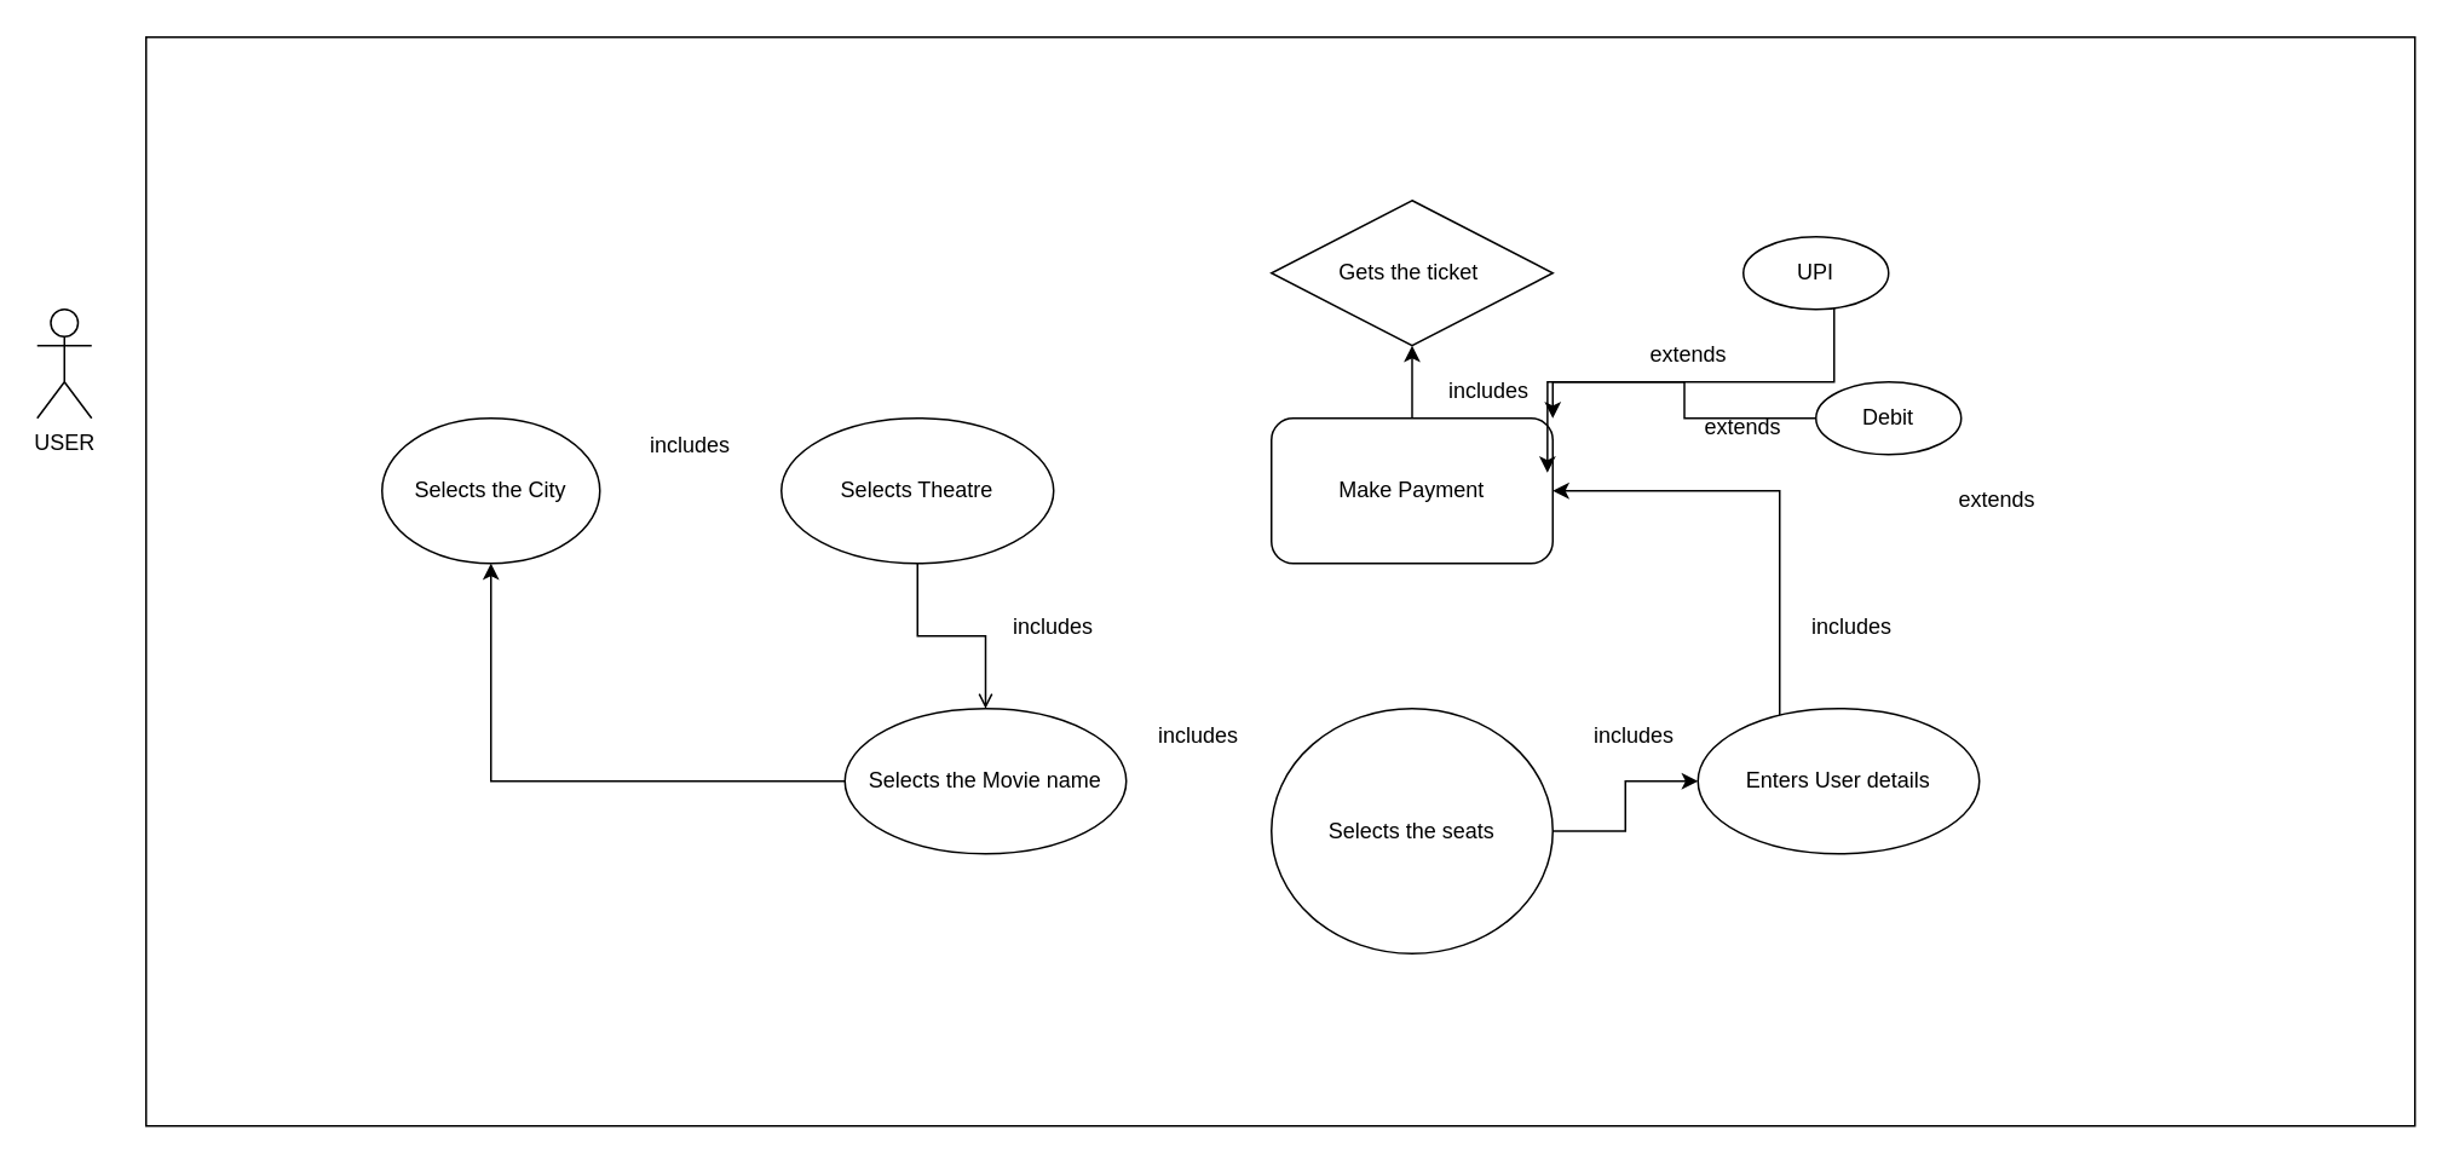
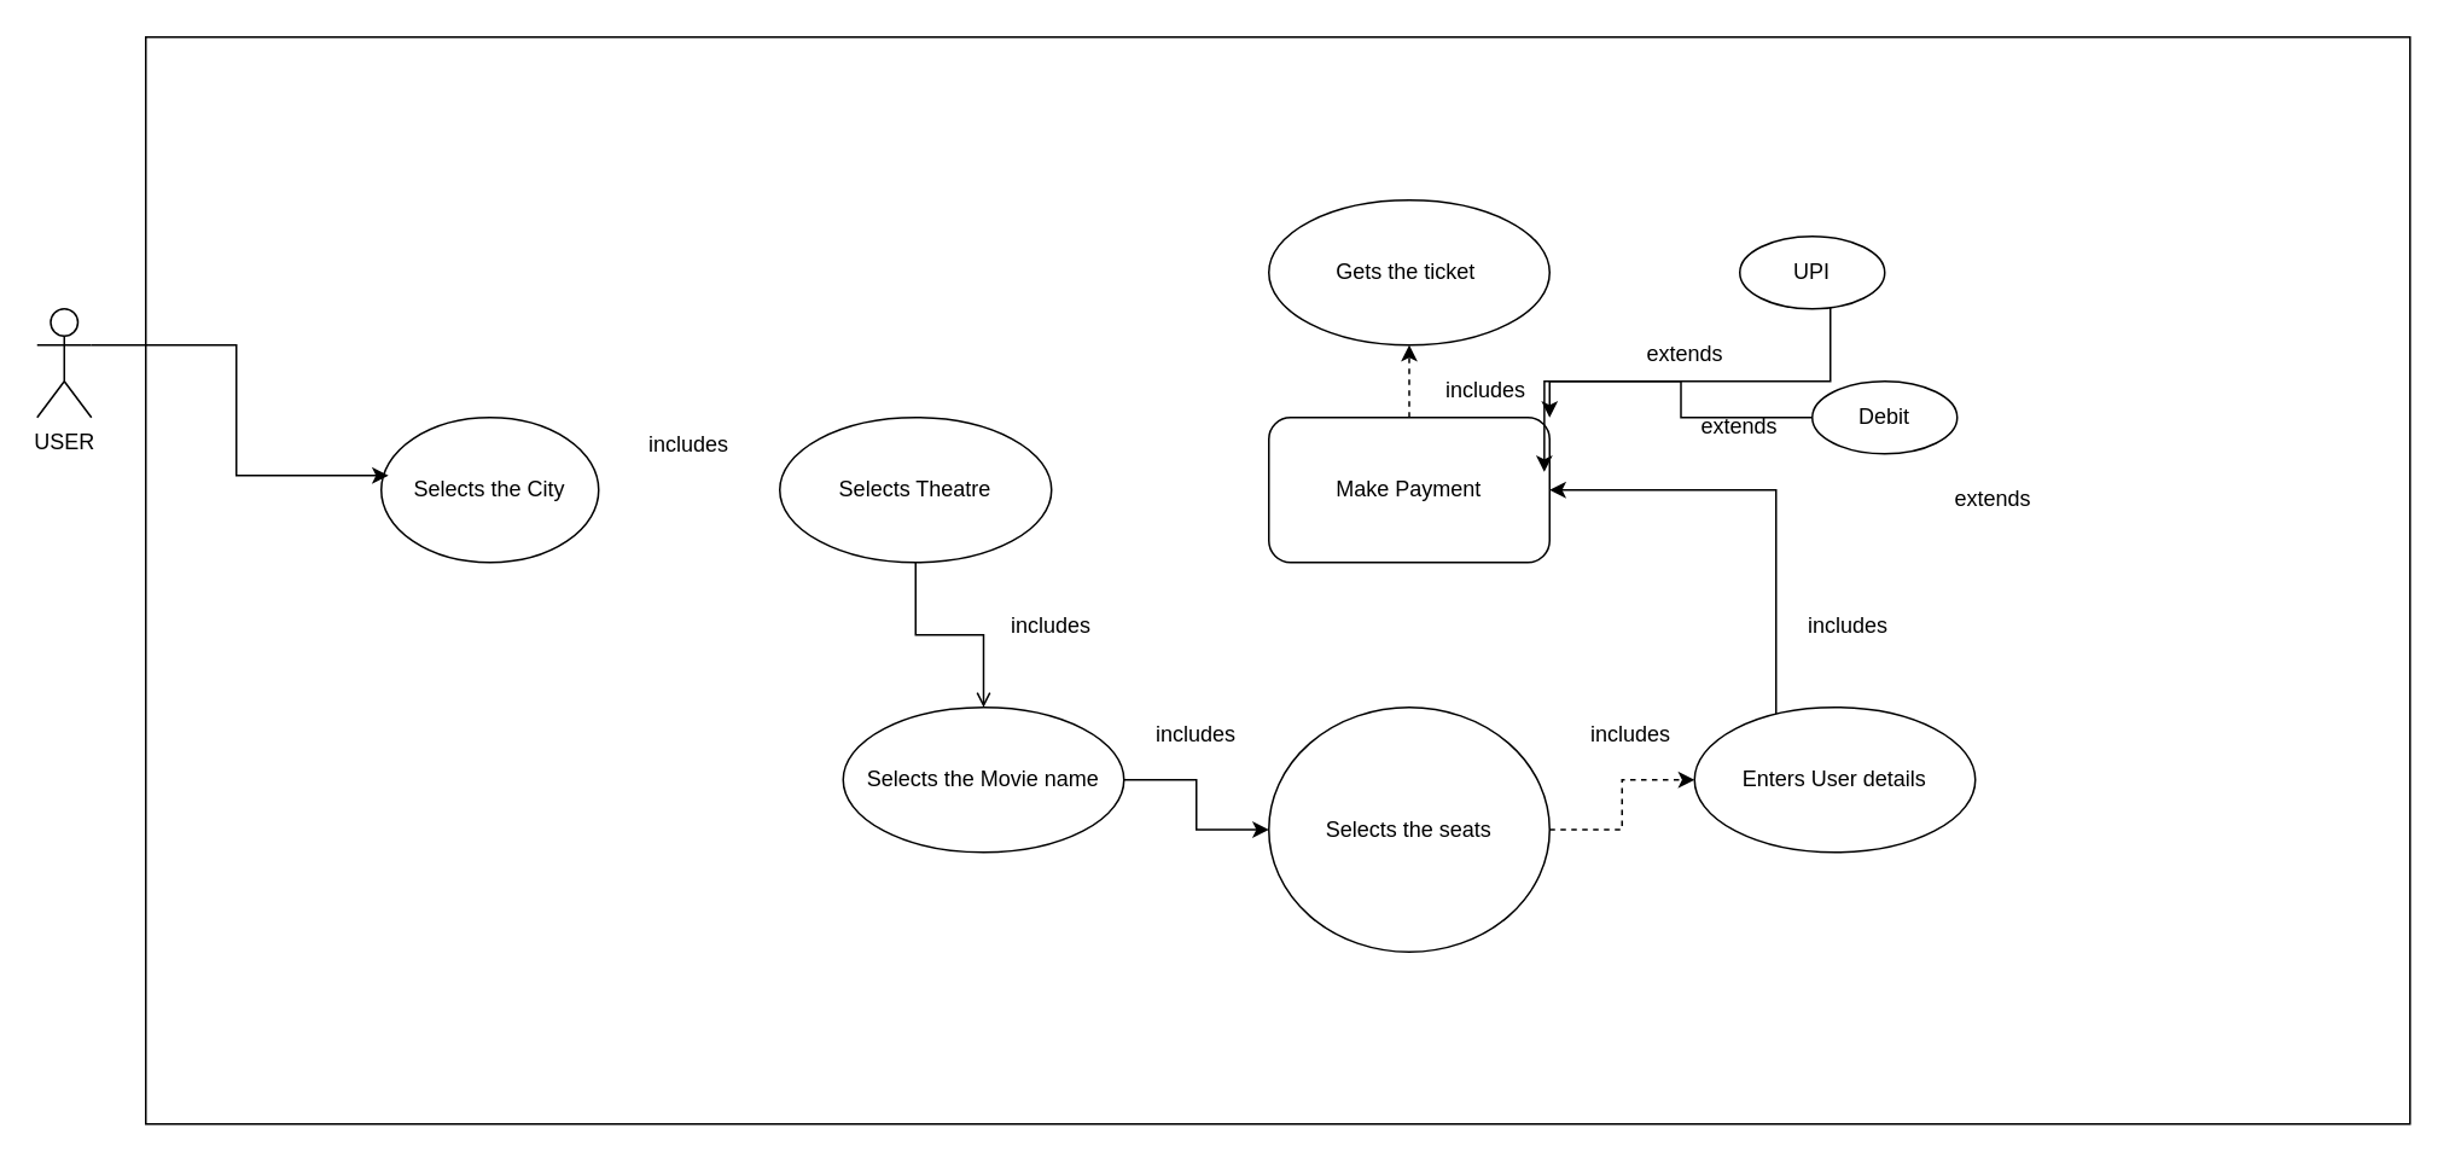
- <mxCell id="16" value="Gets the ticket&amp;nbsp;" style="rhombus;whiteSpace=wrap;html=1;" vertex="1" parent="1"><mxGeometry x="700" y="110" width="155" height="80" as="geometry" /></mxCell>
+ <mxCell id="16" value="Gets the ticket&amp;nbsp;" style="ellipse;whiteSpace=wrap;html=1;" vertex="1" parent="1"><mxGeometry x="700" y="110" width="155" height="80" as="geometry" /></mxCell>
- <mxCell id="14" value="" style="edgeStyle=orthogonalEdgeStyle;rounded=0;orthogonalLoop=1;jettySize=auto;html=1;" edge="1" parent="1" source="15" target="16"><mxGeometry relative="1" as="geometry" /></mxCell>
+ <mxCell id="14" value="" style="edgeStyle=orthogonalEdgeStyle;rounded=0;orthogonalLoop=1;jettySize=auto;html=1;dashed=1;" edge="1" parent="1" source="15" target="16"><mxGeometry relative="1" as="geometry" /></mxCell>
+ <mxCell id="4" style="edgeStyle=orthogonalEdgeStyle;rounded=0;orthogonalLoop=1;jettySize=auto;html=1;exitX=1;exitY=0.333;exitDx=0;exitDy=0;exitPerimeter=0;entryX=0.033;entryY=0.4;entryDx=0;entryDy=0;entryPerimeter=0;" edge="1" parent="1" source="5" target="3"><mxGeometry relative="1" as="geometry" /></mxCell>
- <mxCell id="8" value="" style="edgeStyle=orthogonalEdgeStyle;rounded=0;orthogonalLoop=1;jettySize=auto;html=1;" edge="1" parent="1" source="9" target="3"><mxGeometry relative="1" as="geometry" /></mxCell>
+ <mxCell id="8" value="" style="edgeStyle=orthogonalEdgeStyle;rounded=0;orthogonalLoop=1;jettySize=auto;html=1;" edge="1" parent="1" source="9" target="11"><mxGeometry relative="1" as="geometry" /></mxCell>
- <mxCell id="10" value="" style="edgeStyle=orthogonalEdgeStyle;rounded=0;orthogonalLoop=1;jettySize=auto;html=1;" edge="1" parent="1" source="11" target="13"><mxGeometry relative="1" as="geometry" /></mxCell>
+ <mxCell id="10" value="" style="edgeStyle=orthogonalEdgeStyle;rounded=0;orthogonalLoop=1;jettySize=auto;html=1;dashed=1;" edge="1" parent="1" source="11" target="13"><mxGeometry relative="1" as="geometry" /></mxCell>
